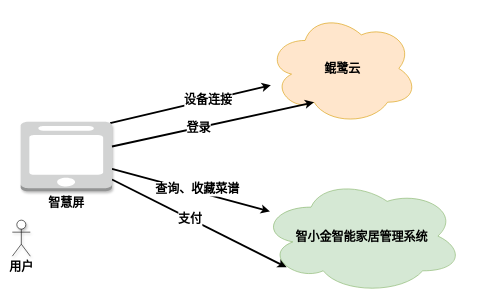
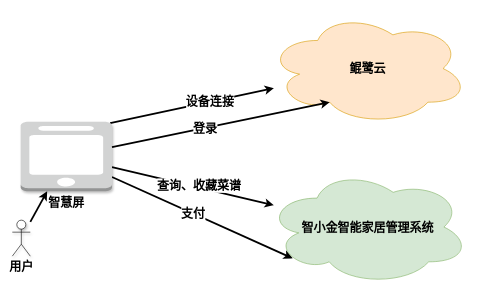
- <mxCell id="9" value="鲲鹭云" style="ellipse;shape=cloud;whiteSpace=wrap;html=1;fontSize=20;fontStyle=1;fillColor=#ffe6cc;strokeColor=#d79b00;" vertex="1" parent="1"><mxGeometry x="445" y="20" width="250" height="187" as="geometry" /></mxCell>
+ <mxCell id="9" value="鲲鹭云" style="ellipse;shape=cloud;whiteSpace=wrap;html=1;fontSize=20;fontStyle=1;fillColor=#ffe6cc;strokeColor=#d79b00;" vertex="1" parent="1"><mxGeometry x="445" y="20" width="334" height="187" as="geometry" /></mxCell>
+ <mxCell id="11" style="edgeStyle=none;rounded=0;orthogonalLoop=1;jettySize=auto;html=1;fontSize=20;strokeWidth=3;" edge="1" parent="1" source="12" target="8"><mxGeometry relative="1" as="geometry" /></mxCell>
- <mxCell id="10" value="智小金智能家居管理系统" style="ellipse;shape=cloud;whiteSpace=wrap;html=1;fontSize=20;fillColor=#d5e8d4;strokeColor=#82b366;fontStyle=1" vertex="1" parent="1"><mxGeometry x="433" y="296" width="338" height="193" as="geometry" /></mxCell>
+ <mxCell id="10" value="智小金智能家居管理系统" style="ellipse;shape=cloud;whiteSpace=wrap;html=1;fontSize=20;fillColor=#d5e8d4;strokeColor=#82b366;fontStyle=1" vertex="1" parent="1"><mxGeometry x="443" y="281" width="338" height="193" as="geometry" /></mxCell>
